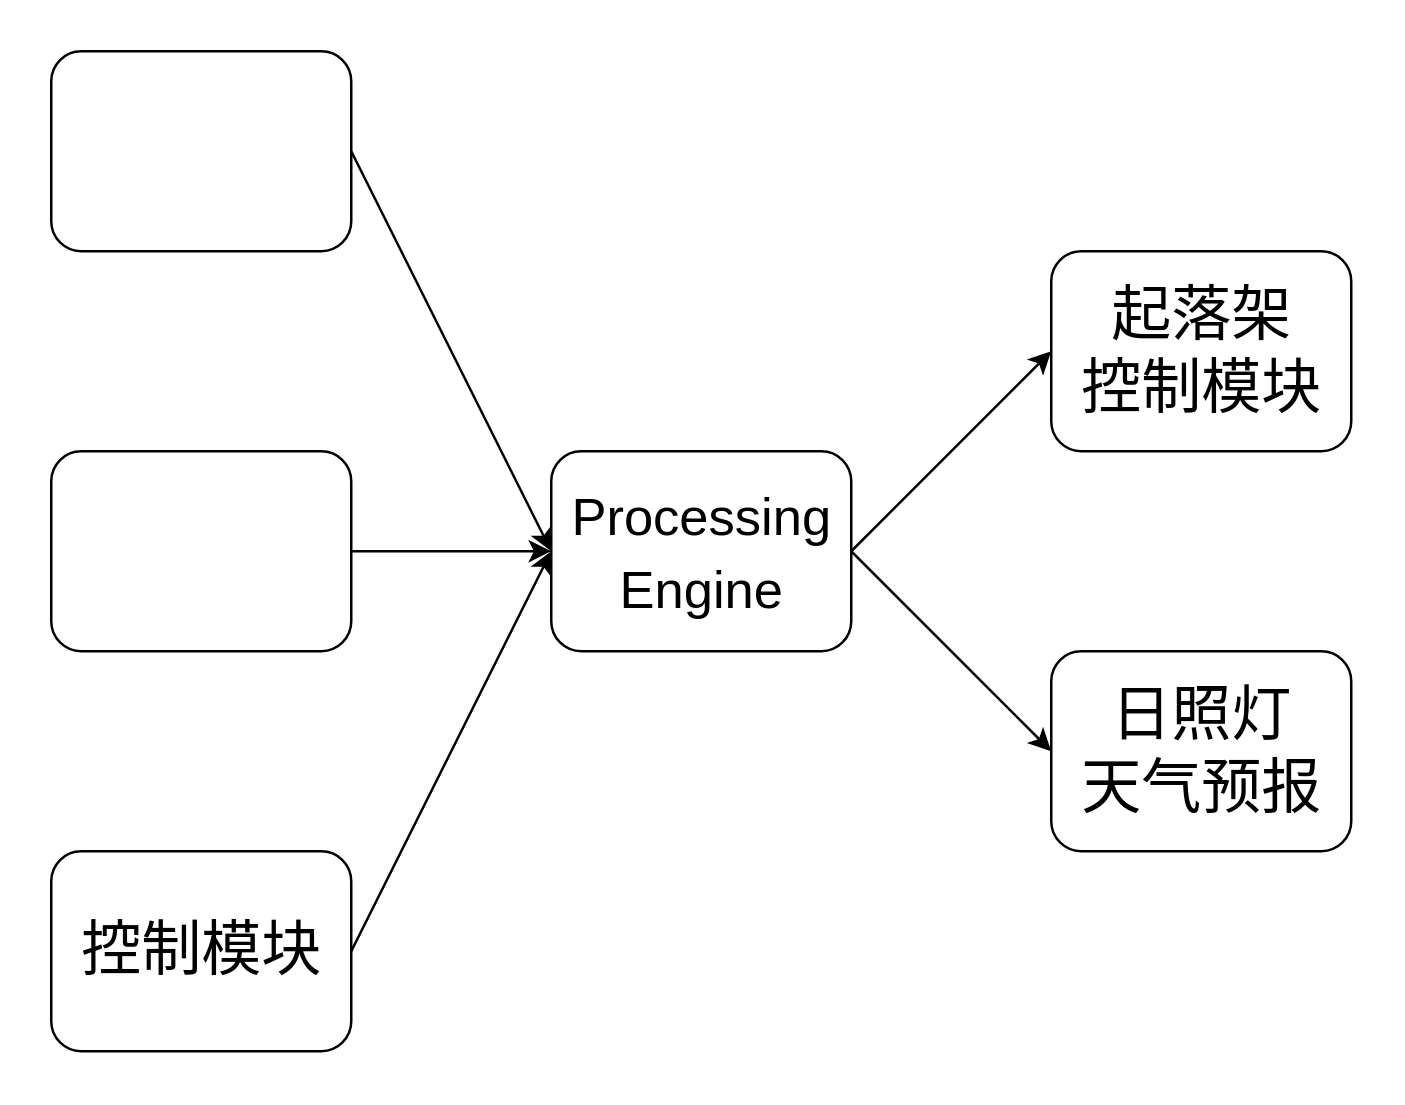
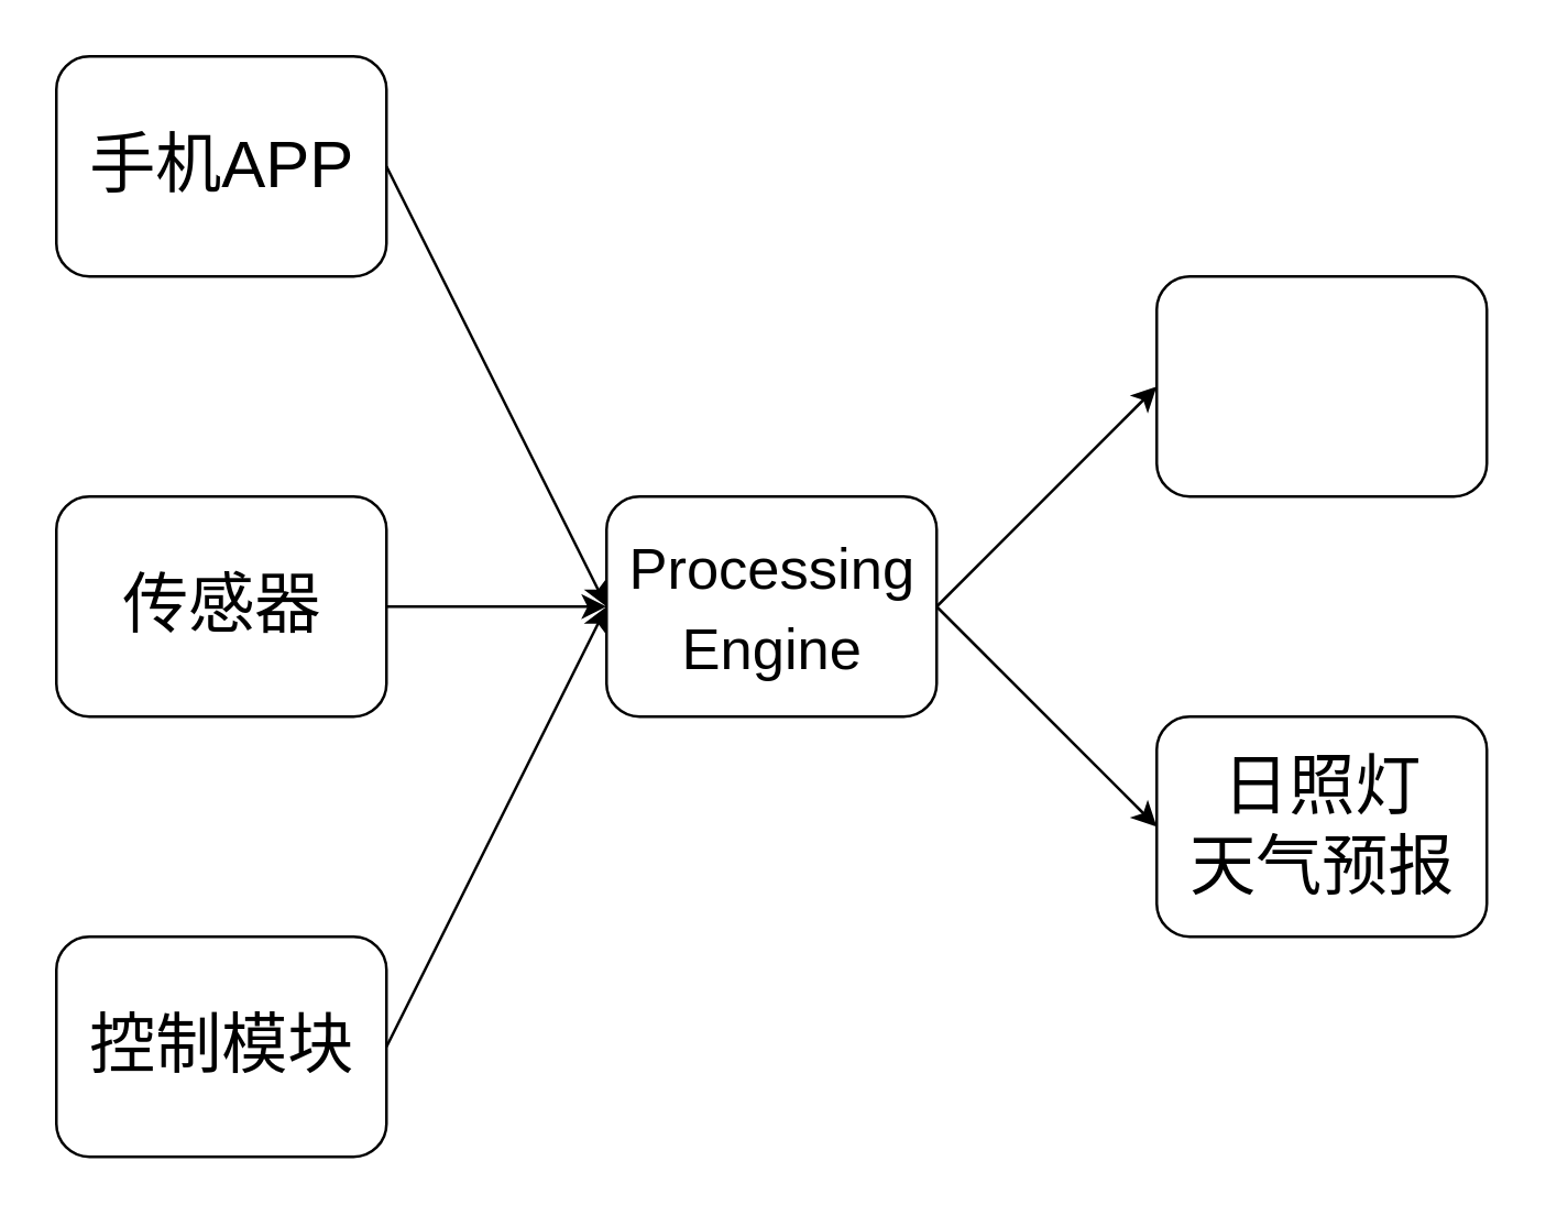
+ <mxCell id="9" value="手机APP" style="text;strokeColor=none;fillColor=none;html=1;fontSize=24;fontStyle=0;verticalAlign=middle;align=center;" vertex="1" parent="1"><mxGeometry x="30" y="40" width="100" height="40" as="geometry" /></mxCell>
- <mxCell id="14" value="起落架&lt;br&gt;控制模块" style="text;strokeColor=none;fillColor=none;html=1;fontSize=24;fontStyle=0;verticalAlign=middle;align=center;" vertex="1" parent="1"><mxGeometry x="430" y="120" width="100" height="40" as="geometry" /></mxCell>
+ <mxCell id="3" value="传感器" style="text;strokeColor=none;fillColor=none;html=1;fontSize=24;fontStyle=0;verticalAlign=middle;align=center;" vertex="1" parent="1"><mxGeometry x="30" y="200" width="100" height="40" as="geometry" /></mxCell>
